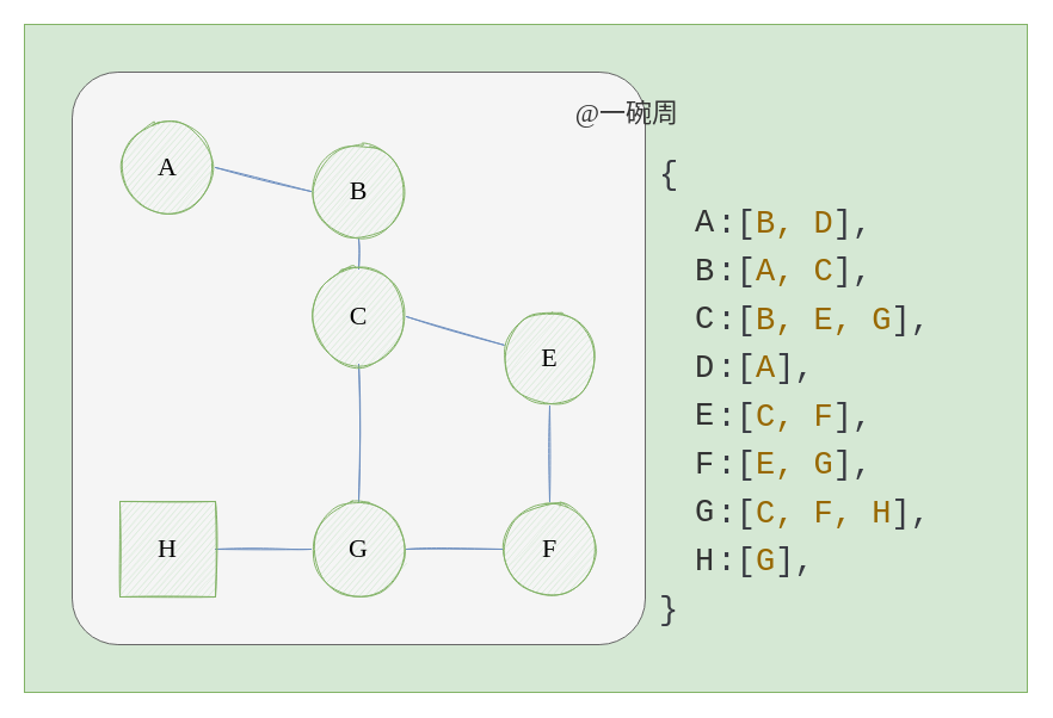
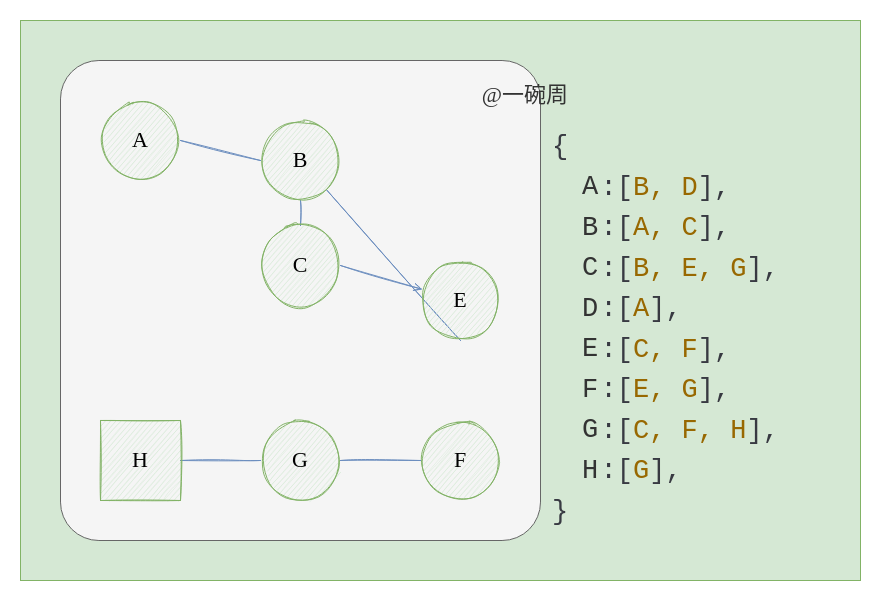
- <mxCell id="8" style="edgeStyle=none;rounded=0;sketch=1;orthogonalLoop=1;jettySize=auto;html=1;exitX=1;exitY=0.5;exitDx=0;exitDy=0;fontFamily=Comic Sans MS;fontSize=22;fontColor=#333333;endArrow=none;endFill=0;strokeColor=#6C8EBF;" edge="1" parent="1" source="10" target="12"><mxGeometry relative="1" as="geometry" /></mxCell>
+ <mxCell id="8" style="edgeStyle=none;rounded=0;sketch=1;orthogonalLoop=1;jettySize=auto;html=1;exitX=1;exitY=0.5;exitDx=0;exitDy=0;fontFamily=Comic Sans MS;fontSize=22;fontColor=#333333;endArrow=open;endFill=0;strokeColor=#6C8EBF;" edge="1" parent="1" source="10" target="12"><mxGeometry relative="1" as="geometry" /></mxCell>
- <mxCell id="9" style="edgeStyle=none;rounded=0;sketch=1;orthogonalLoop=1;jettySize=auto;html=1;exitX=0.5;exitY=1;exitDx=0;exitDy=0;fontFamily=Comic Sans MS;fontSize=22;fontColor=#333333;endArrow=none;endFill=0;strokeColor=#6C8EBF;" edge="1" parent="1" source="10" target="16"><mxGeometry relative="1" as="geometry" /></mxCell>
- <mxCell id="11" style="edgeStyle=none;rounded=0;sketch=1;orthogonalLoop=1;jettySize=auto;html=1;exitX=0.5;exitY=1;exitDx=0;exitDy=0;fontFamily=Comic Sans MS;fontSize=22;fontColor=#333333;endArrow=none;endFill=0;strokeColor=#6C8EBF;" edge="1" parent="1" source="12" target="13"><mxGeometry relative="1" as="geometry" /></mxCell>
+ <mxCell id="11" style="edgeStyle=none;rounded=0;sketch=1;orthogonalLoop=1;jettySize=auto;html=1;exitX=0.5;exitY=1;exitDx=0;exitDy=0;fontFamily=Comic Sans MS;fontSize=22;fontColor=#333333;endArrow=none;endFill=0;strokeColor=#6C8EBF;" edge="1" parent="1" source="12" target="7"><mxGeometry relative="1" as="geometry" /></mxCell>
